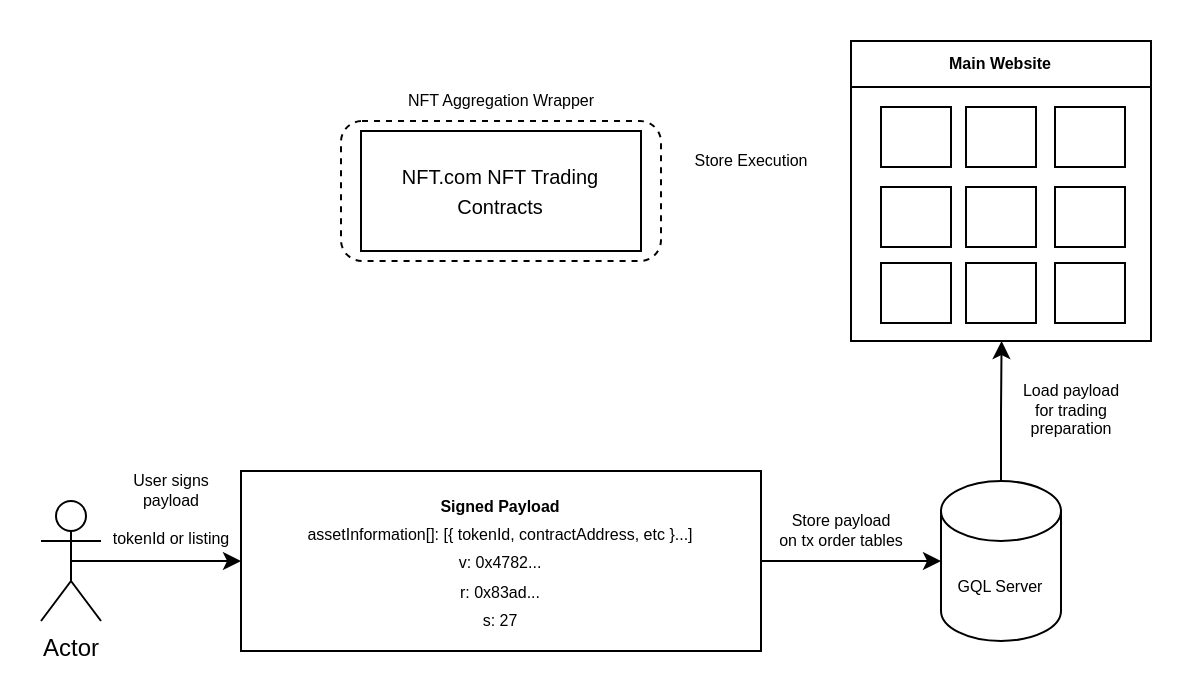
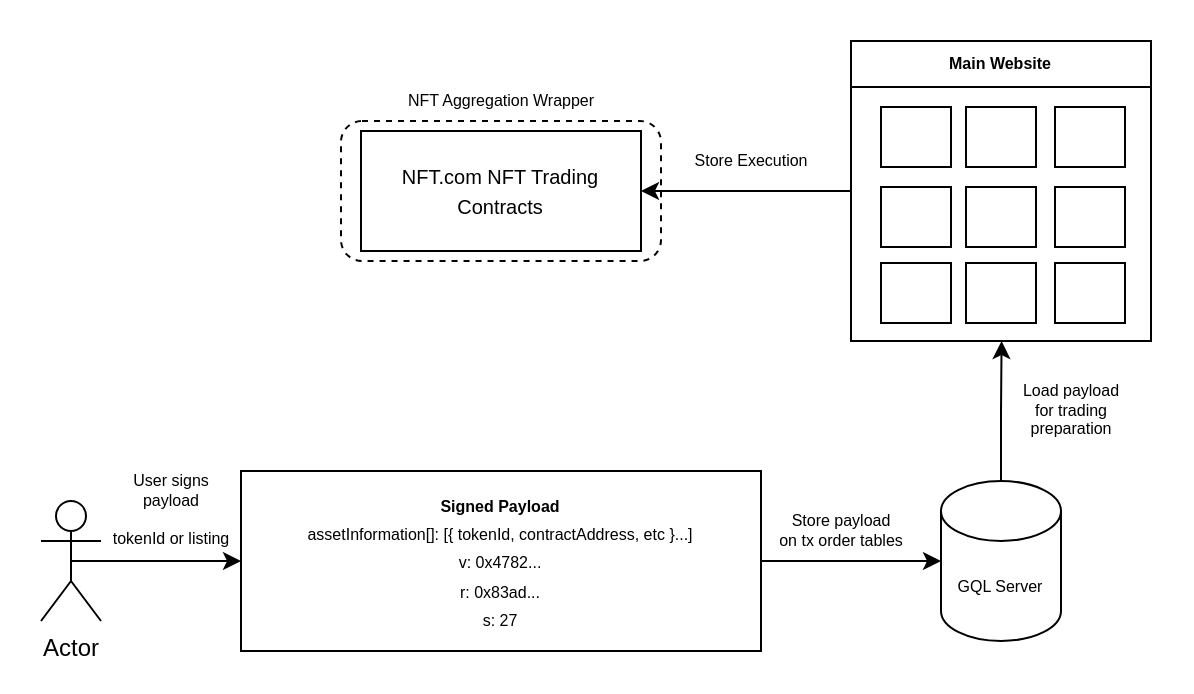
+ <mxCell id="11" style="edgeStyle=orthogonalEdgeStyle;rounded=0;orthogonalLoop=1;jettySize=auto;html=1;exitX=0;exitY=0.5;exitDx=0;exitDy=0;entryX=1;entryY=0.5;entryDx=0;entryDy=0;fontSize=10;" edge="1" parent="1" source="12" target="2"><mxGeometry relative="1" as="geometry" /></mxCell>
